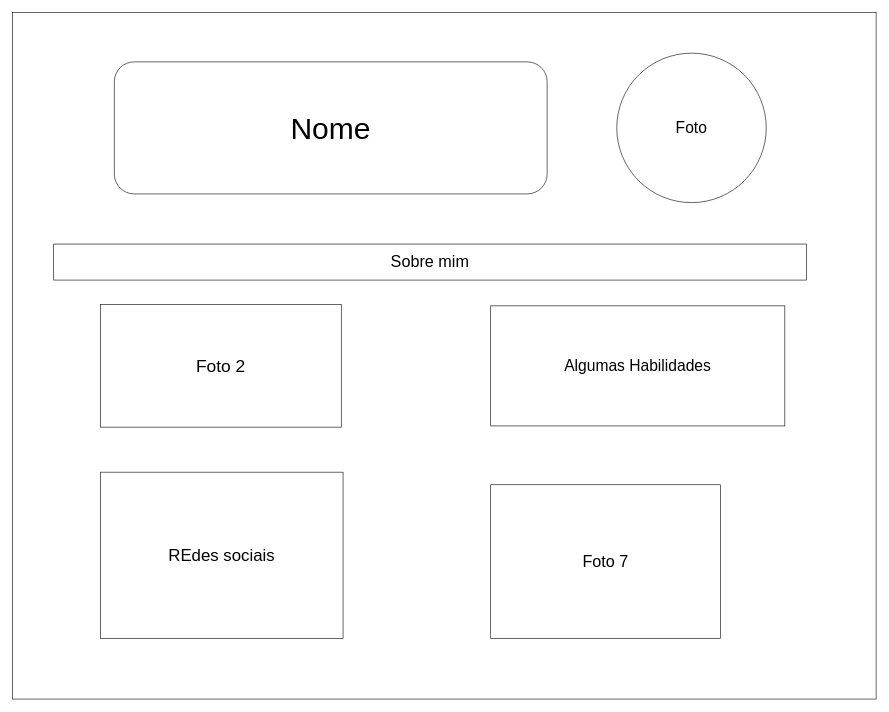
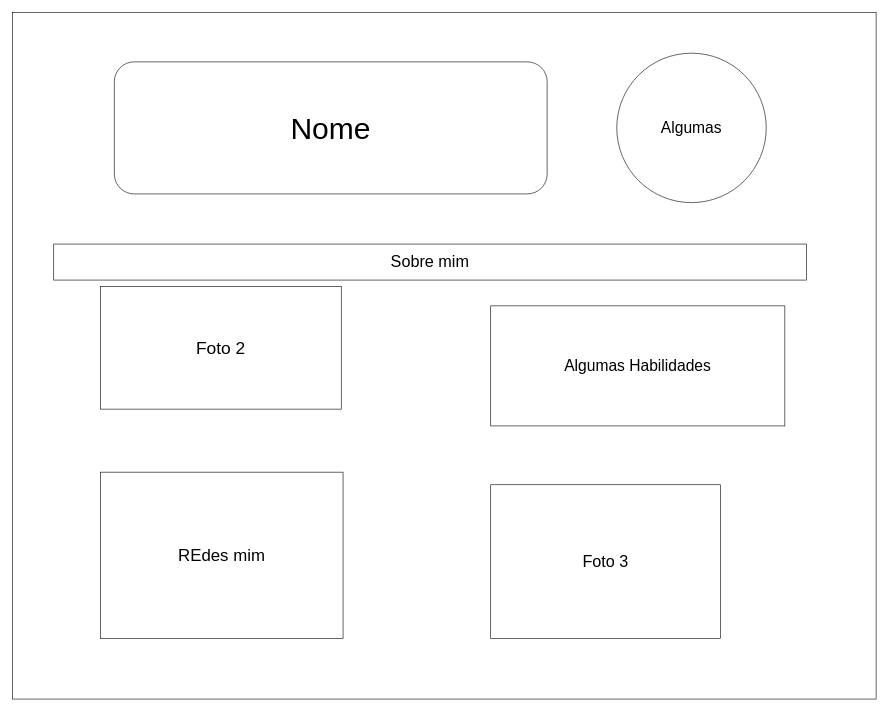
- <mxCell id="3" value="&lt;font style=&quot;font-size: 26px;&quot;&gt;Foto&lt;/font&gt;" style="ellipse;whiteSpace=wrap;html=1;aspect=fixed;" vertex="1" parent="1"><mxGeometry x="1027" y="88" width="249" height="249" as="geometry" /></mxCell>
+ <mxCell id="3" value="&lt;font style=&quot;font-size: 26px;&quot;&gt;Algumas&lt;/font&gt;" style="ellipse;whiteSpace=wrap;html=1;aspect=fixed;" vertex="1" parent="1"><mxGeometry x="1027" y="88" width="249" height="249" as="geometry" /></mxCell>
- <mxCell id="6" value="&lt;font style=&quot;font-size: 29px;&quot;&gt;Foto 2&lt;/font&gt;" style="rounded=0;whiteSpace=wrap;html=1;" vertex="1" parent="1"><mxGeometry x="167" y="507" width="401" height="204" as="geometry" /></mxCell>
+ <mxCell id="6" value="&lt;font style=&quot;font-size: 29px;&quot;&gt;Foto 2&lt;/font&gt;" style="rounded=0;whiteSpace=wrap;html=1;" vertex="1" parent="1"><mxGeometry x="167" y="477" width="401" height="204" as="geometry" /></mxCell>
- <mxCell id="8" value="&lt;font style=&quot;font-size: 28px;&quot;&gt;REdes sociais&lt;/font&gt;" style="rounded=0;whiteSpace=wrap;html=1;" vertex="1" parent="1"><mxGeometry x="167" y="786" width="404" height="277" as="geometry" /></mxCell>
+ <mxCell id="8" value="&lt;font style=&quot;font-size: 28px;&quot;&gt;REdes mim&lt;/font&gt;" style="rounded=0;whiteSpace=wrap;html=1;" vertex="1" parent="1"><mxGeometry x="167" y="786" width="404" height="277" as="geometry" /></mxCell>
- <mxCell id="9" value="&lt;font style=&quot;font-size: 27px;&quot;&gt;Foto 7&lt;/font&gt;" style="rounded=0;whiteSpace=wrap;html=1;" vertex="1" parent="1"><mxGeometry x="817" y="807" width="383" height="256" as="geometry" /></mxCell>
+ <mxCell id="9" value="&lt;font style=&quot;font-size: 27px;&quot;&gt;Foto 3&lt;/font&gt;" style="rounded=0;whiteSpace=wrap;html=1;" vertex="1" parent="1"><mxGeometry x="817" y="807" width="383" height="256" as="geometry" /></mxCell>
